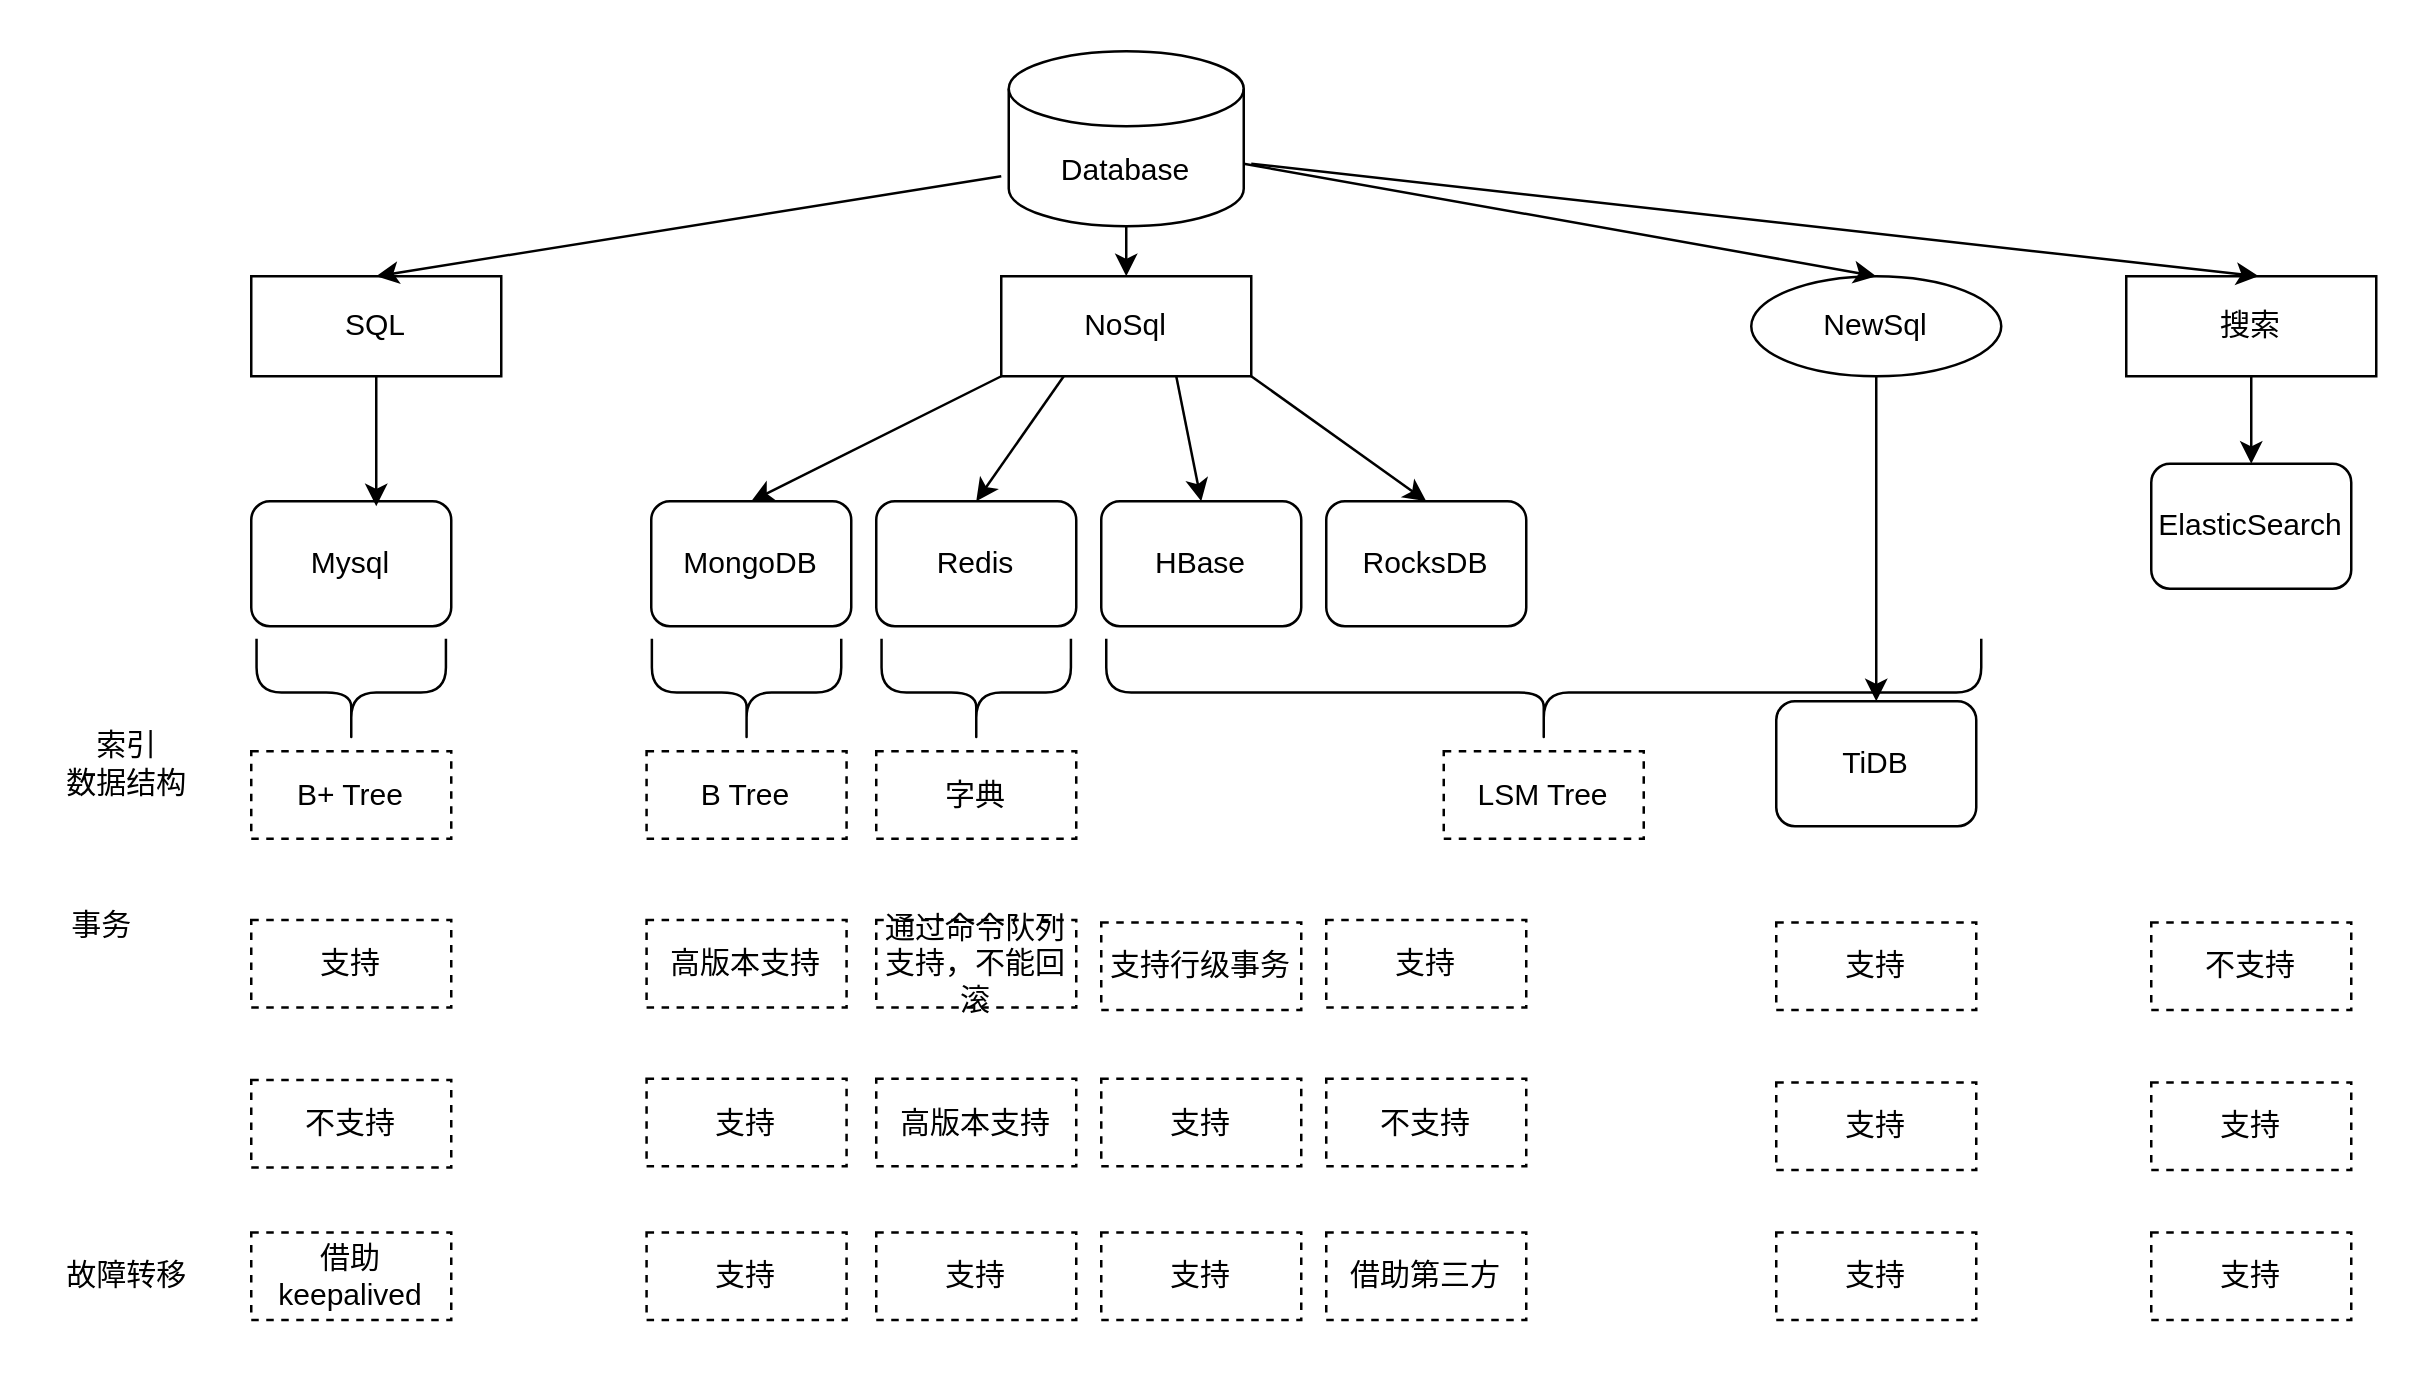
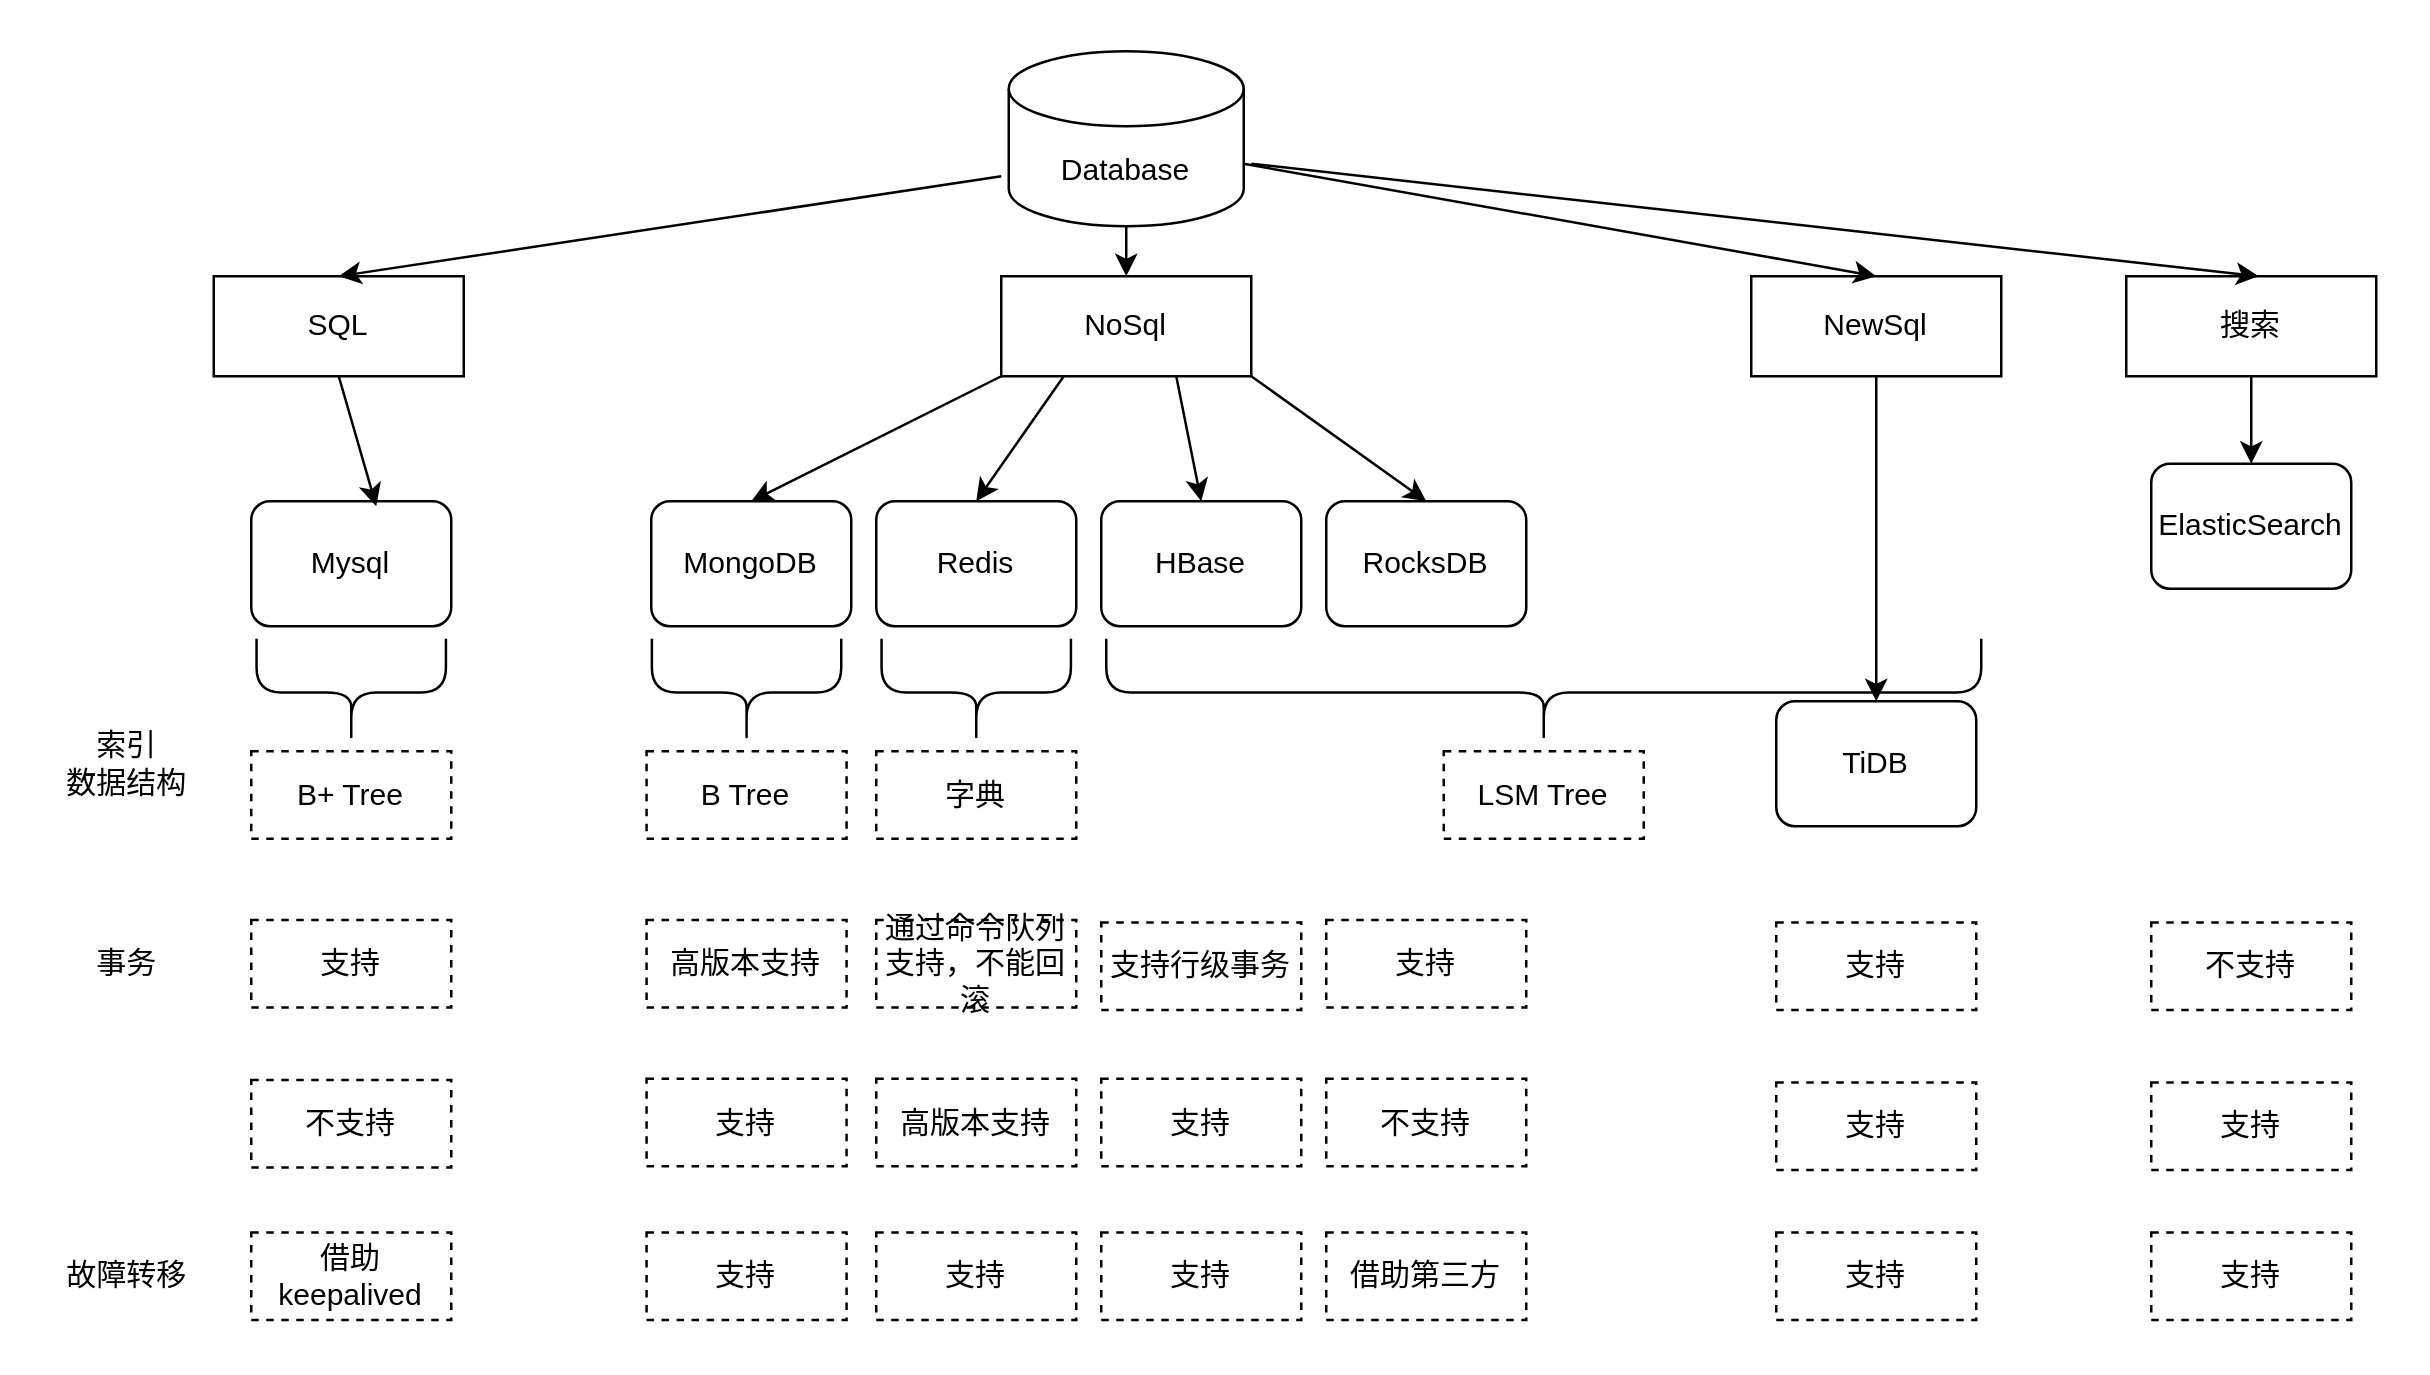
- <mxCell id="3" value="SQL" style="rounded=0;whiteSpace=wrap;html=1;" parent="1" vertex="1"><mxGeometry x="100" y="110" width="100" height="40" as="geometry" /></mxCell>
+ <mxCell id="3" value="SQL" style="rounded=0;whiteSpace=wrap;html=1;" parent="1" vertex="1"><mxGeometry x="85" y="110" width="100" height="40" as="geometry" /></mxCell>
- <mxCell id="5" value="NewSql" style="ellipse;whiteSpace=wrap;html=1;" parent="1" vertex="1"><mxGeometry x="700" y="110" width="100" height="40" as="geometry" /></mxCell>
+ <mxCell id="5" value="NewSql" style="rounded=0;whiteSpace=wrap;html=1;" parent="1" vertex="1"><mxGeometry x="700" y="110" width="100" height="40" as="geometry" /></mxCell>
- <mxCell id="30" value="事务" style="text;html=1;resizable=0;autosize=1;align=center;verticalAlign=middle;points=[];fillColor=none;strokeColor=none;rounded=0;" vertex="1" parent="1"><mxGeometry x="20" y="360" width="40" height="20" as="geometry" /></mxCell>
+ <mxCell id="30" value="事务" style="text;html=1;resizable=0;autosize=1;align=center;verticalAlign=middle;points=[];fillColor=none;strokeColor=none;rounded=0;" vertex="1" parent="1"><mxGeometry x="30" y="375" width="40" height="20" as="geometry" /></mxCell>
